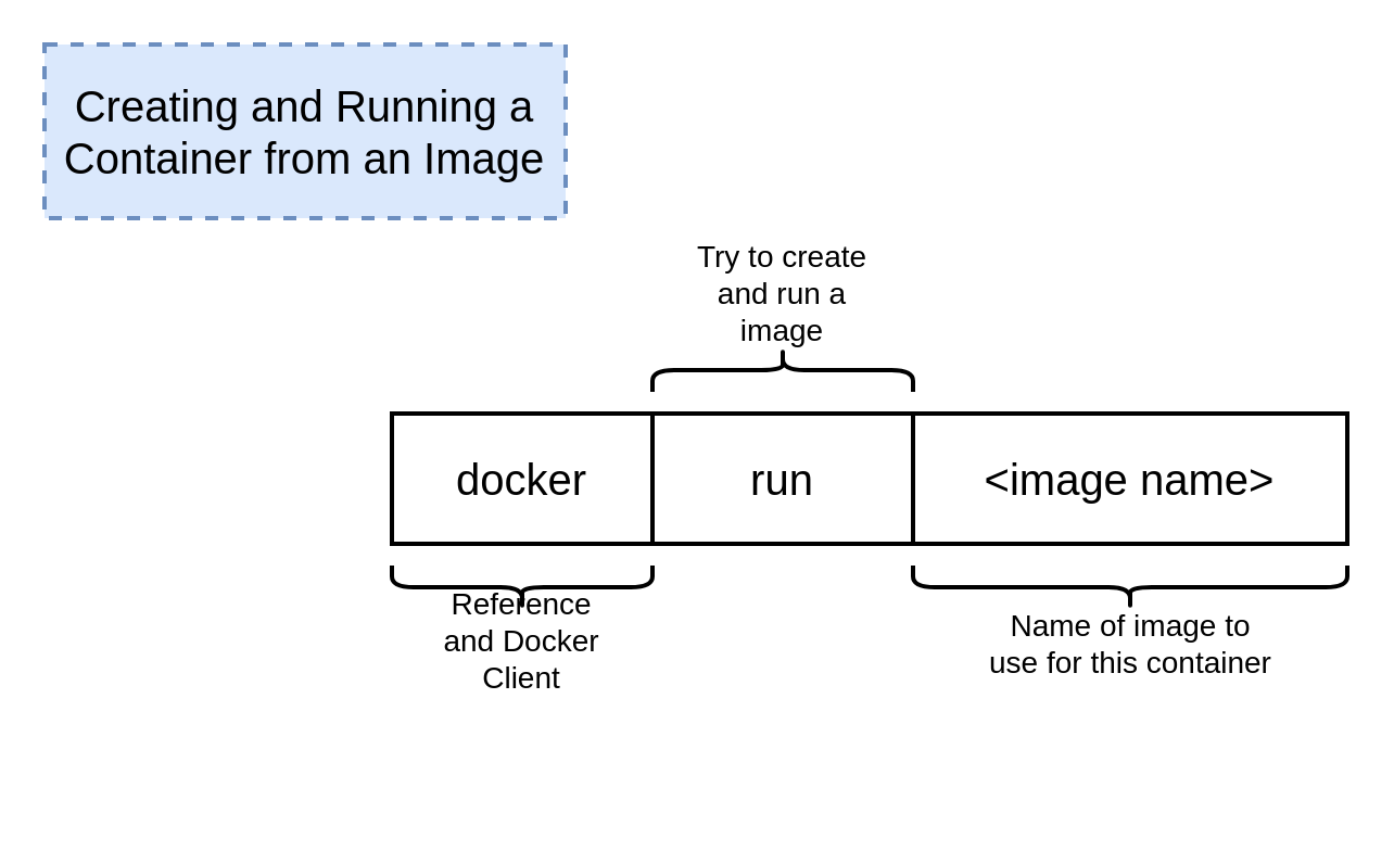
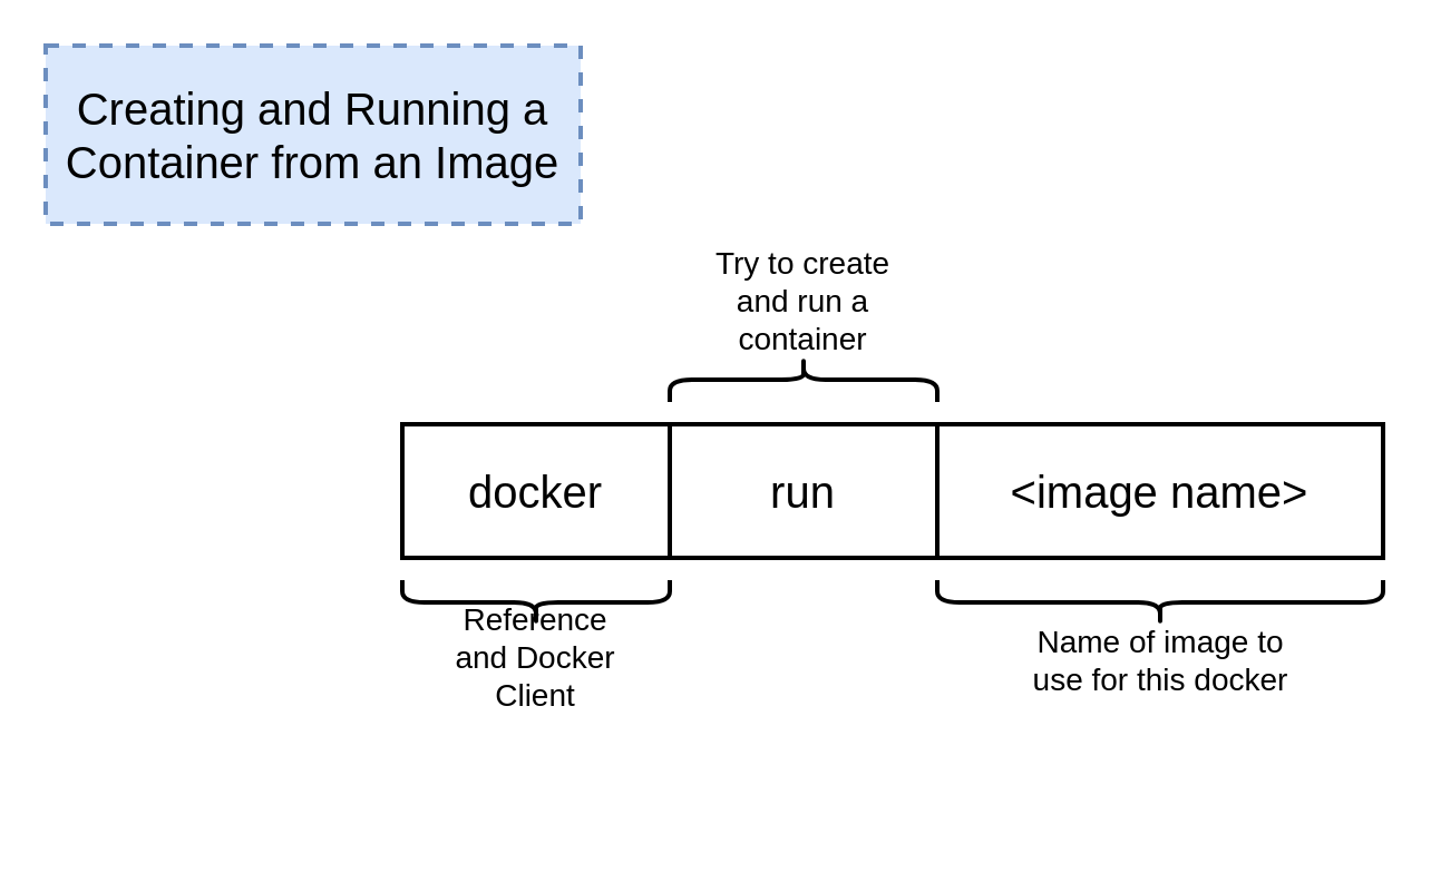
- <mxCell id="10" value="Try to create and run a image" style="text;html=1;strokeColor=none;fillColor=none;align=center;verticalAlign=middle;whiteSpace=wrap;rounded=0;fontSize=14;" parent="1" vertex="1"><mxGeometry x="315" y="120" width="90" height="30" as="geometry" /></mxCell>
+ <mxCell id="10" value="Try to create and run a container" style="text;html=1;strokeColor=none;fillColor=none;align=center;verticalAlign=middle;whiteSpace=wrap;rounded=0;fontSize=14;" parent="1" vertex="1"><mxGeometry x="315" y="120" width="90" height="30" as="geometry" /></mxCell>
- <mxCell id="11" value="Name of image to use for this container" style="text;html=1;strokeColor=none;fillColor=none;align=center;verticalAlign=middle;whiteSpace=wrap;rounded=0;fontSize=14;" parent="1" vertex="1"><mxGeometry x="453.5" y="281" width="133" height="30" as="geometry" /></mxCell>
+ <mxCell id="11" value="Name of image to use for this docker" style="text;html=1;strokeColor=none;fillColor=none;align=center;verticalAlign=middle;whiteSpace=wrap;rounded=0;fontSize=14;" parent="1" vertex="1"><mxGeometry x="453.5" y="281" width="133" height="30" as="geometry" /></mxCell>
